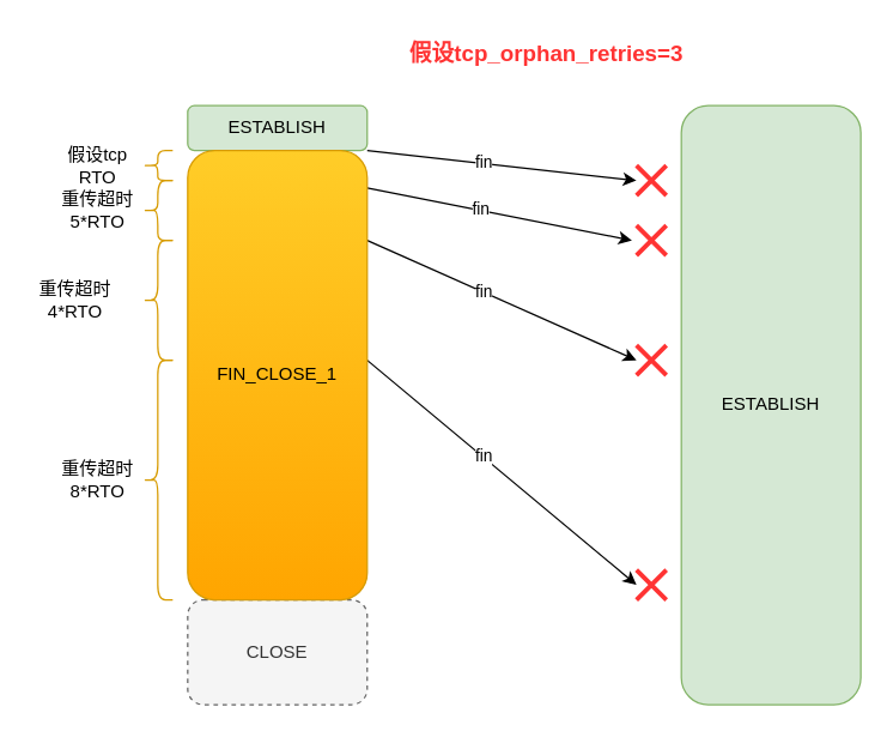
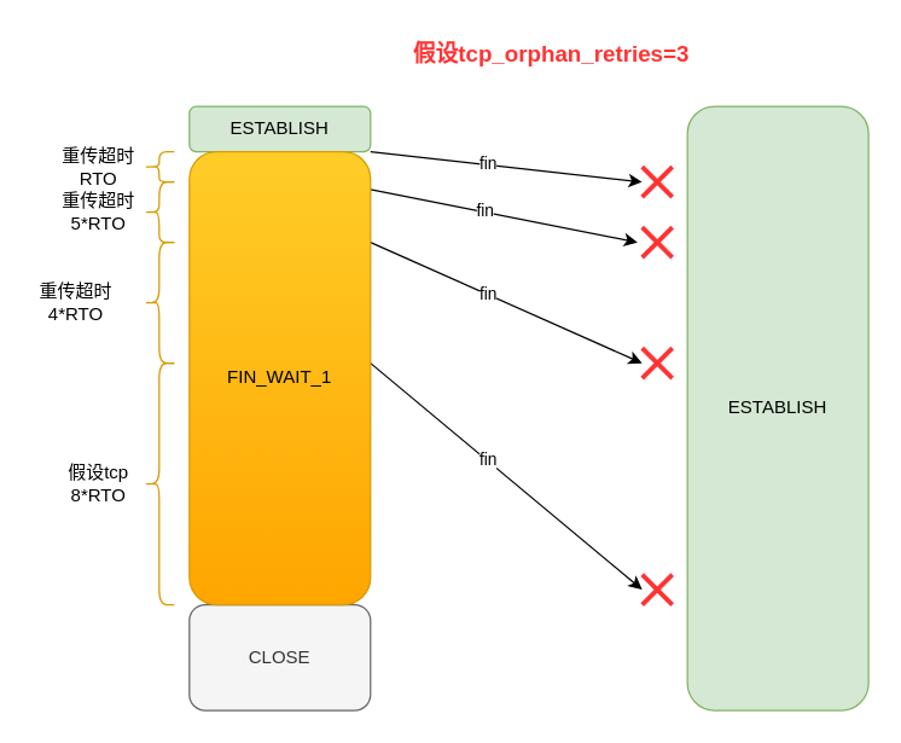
- <mxCell id="8" value="假设tcp&lt;br&gt;RTO" style="text;html=1;strokeColor=none;fillColor=none;align=center;verticalAlign=middle;whiteSpace=wrap;rounded=0;" parent="1" vertex="1"><mxGeometry x="35" y="95" width="60" height="30" as="geometry" /></mxCell>
+ <mxCell id="8" value="重传超时&lt;br&gt;RTO" style="text;html=1;strokeColor=none;fillColor=none;align=center;verticalAlign=middle;whiteSpace=wrap;rounded=0;" parent="1" vertex="1"><mxGeometry x="35" y="95" width="60" height="30" as="geometry" /></mxCell>
- <mxCell id="25" value="FIN_CLOSE_1" style="rounded=1;whiteSpace=wrap;html=1;fillColor=#ffcd28;strokeColor=#d79b00;gradientColor=#ffa500;" parent="1" vertex="1"><mxGeometry x="125" y="100" width="120" height="300" as="geometry" /></mxCell>
+ <mxCell id="25" value="FIN_WAIT_1" style="rounded=1;whiteSpace=wrap;html=1;fillColor=#ffcd28;strokeColor=#d79b00;gradientColor=#ffa500;" parent="1" vertex="1"><mxGeometry x="125" y="100" width="120" height="300" as="geometry" /></mxCell>
- <mxCell id="23" value="重传超时&lt;br&gt;8*RTO" style="text;html=1;strokeColor=none;fillColor=none;align=center;verticalAlign=middle;whiteSpace=wrap;rounded=0;" parent="1" vertex="1"><mxGeometry x="35" y="305" width="60" height="30" as="geometry" /></mxCell>
+ <mxCell id="23" value="假设tcp&lt;br&gt;8*RTO" style="text;html=1;strokeColor=none;fillColor=none;align=center;verticalAlign=middle;whiteSpace=wrap;rounded=0;" parent="1" vertex="1"><mxGeometry x="35" y="305" width="60" height="30" as="geometry" /></mxCell>
- <mxCell id="24" value="CLOSE" style="rounded=1;whiteSpace=wrap;html=1;fillColor=#f5f5f5;strokeColor=#666666;fontColor=#333333;dashed=1;" parent="1" vertex="1"><mxGeometry x="125" y="400" width="120" height="70" as="geometry" /></mxCell>
+ <mxCell id="24" value="CLOSE" style="rounded=1;whiteSpace=wrap;html=1;fillColor=#f5f5f5;strokeColor=#666666;fontColor=#333333;" parent="1" vertex="1"><mxGeometry x="125" y="400" width="120" height="70" as="geometry" /></mxCell>
